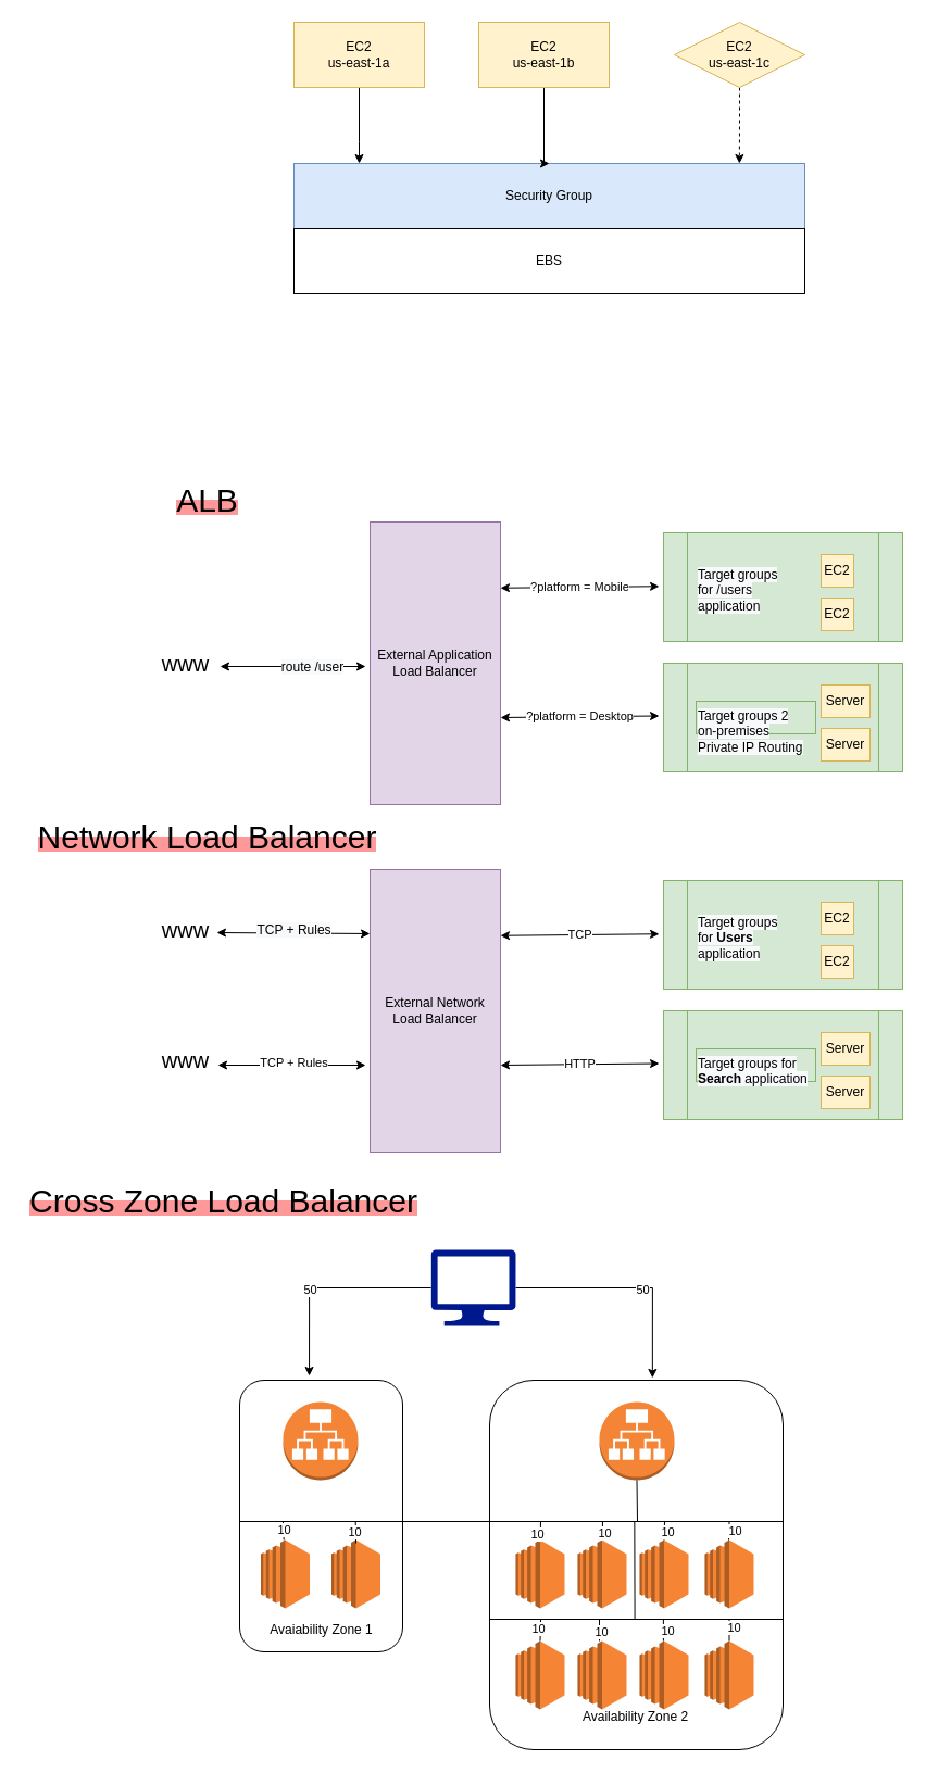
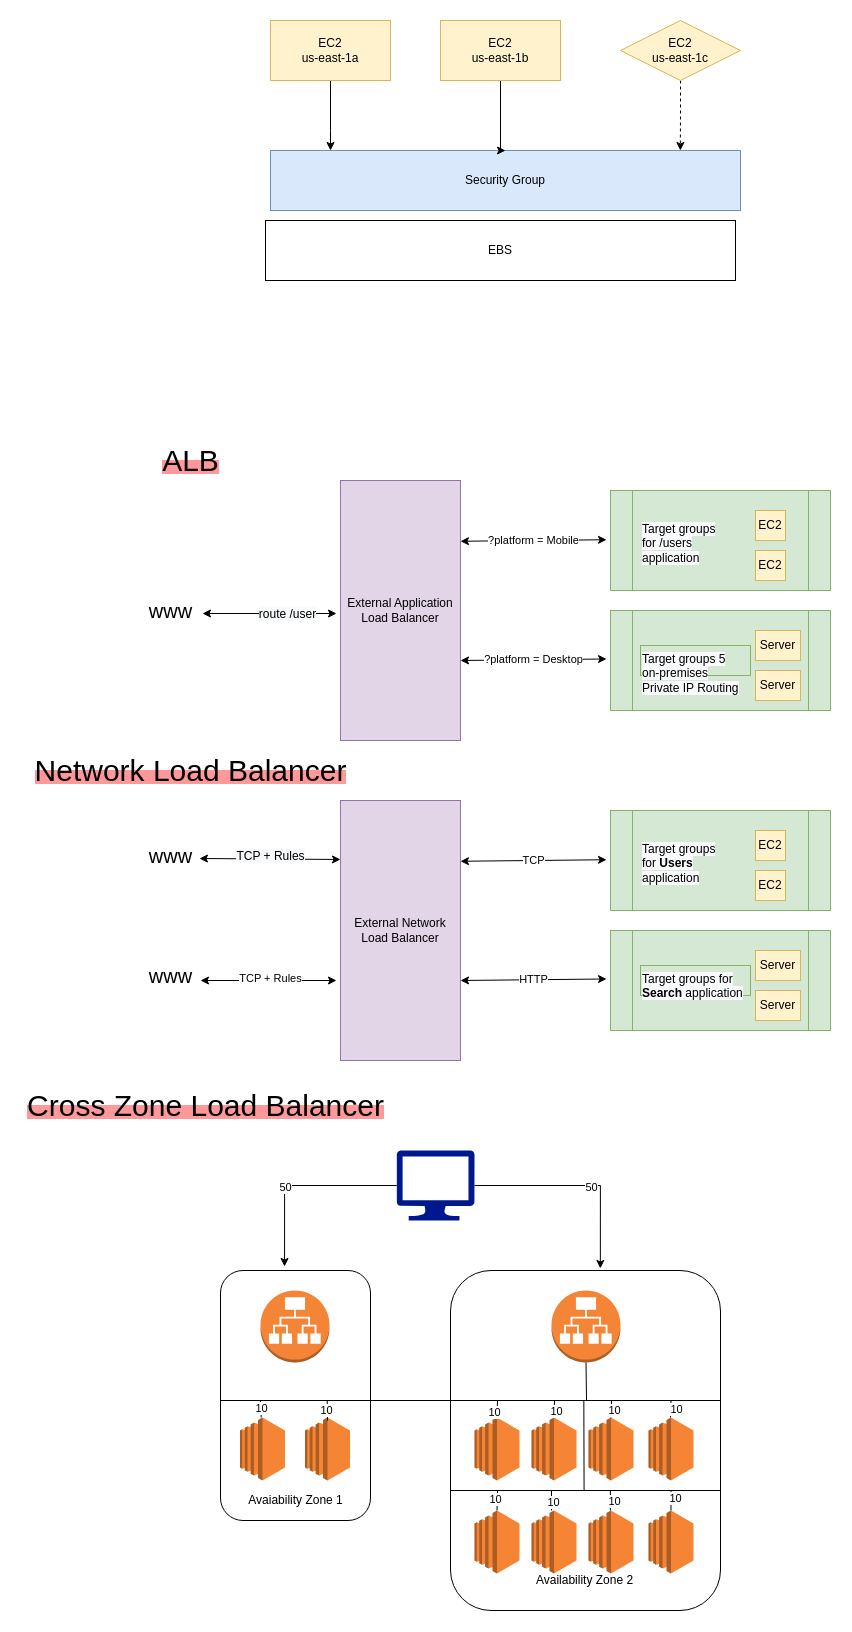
- <mxCell id="5" value="EBS" style="rounded=0;whiteSpace=wrap;html=1;" vertex="1" parent="1"><mxGeometry x="270" y="210" width="470" height="60" as="geometry" /></mxCell>
+ <mxCell id="5" value="EBS" style="rounded=0;whiteSpace=wrap;html=1;" vertex="1" parent="1"><mxGeometry x="265" y="220" width="470" height="60" as="geometry" /></mxCell>
- <mxCell id="21" value="&lt;span style=&quot;color: rgb(0 , 0 , 0) ; font-family: &amp;#34;helvetica&amp;#34; ; font-size: 12px ; font-style: normal ; font-weight: 400 ; letter-spacing: normal ; text-align: center ; text-indent: 0px ; text-transform: none ; word-spacing: 0px ; background-color: rgb(248 , 249 , 250) ; display: inline ; float: none&quot;&gt;Target groups 2&lt;br&gt;on-premises&lt;br&gt;Private IP Routing&lt;br&gt;&lt;/span&gt;" style="text;whiteSpace=wrap;html=1;fillColor=#d5e8d4;strokeColor=#82b366;" vertex="1" parent="1"><mxGeometry x="640" y="645" width="110" height="30" as="geometry" /></mxCell>
+ <mxCell id="21" value="&lt;span style=&quot;color: rgb(0 , 0 , 0) ; font-family: &amp;#34;helvetica&amp;#34; ; font-size: 12px ; font-style: normal ; font-weight: 400 ; letter-spacing: normal ; text-align: center ; text-indent: 0px ; text-transform: none ; word-spacing: 0px ; background-color: rgb(248 , 249 , 250) ; display: inline ; float: none&quot;&gt;Target groups 5&lt;br&gt;on-premises&lt;br&gt;Private IP Routing&lt;br&gt;&lt;/span&gt;" style="text;whiteSpace=wrap;html=1;fillColor=#d5e8d4;strokeColor=#82b366;" vertex="1" parent="1"><mxGeometry x="640" y="645" width="110" height="30" as="geometry" /></mxCell>
